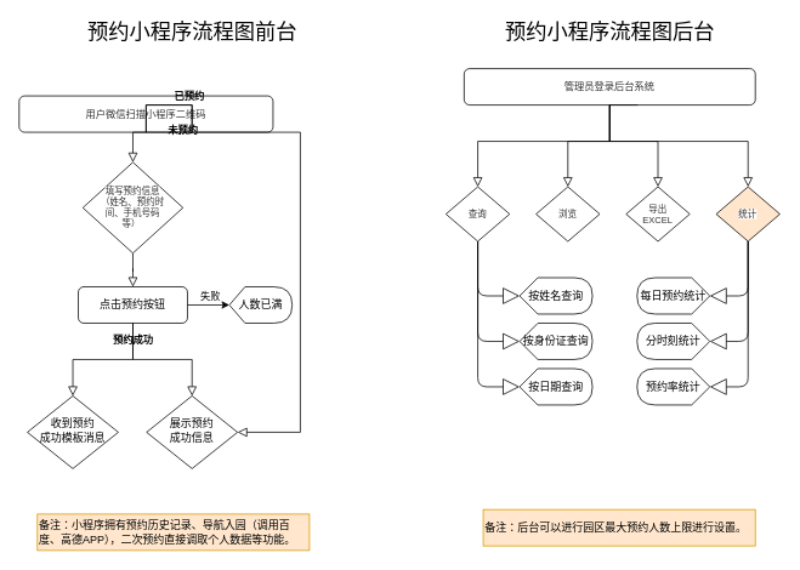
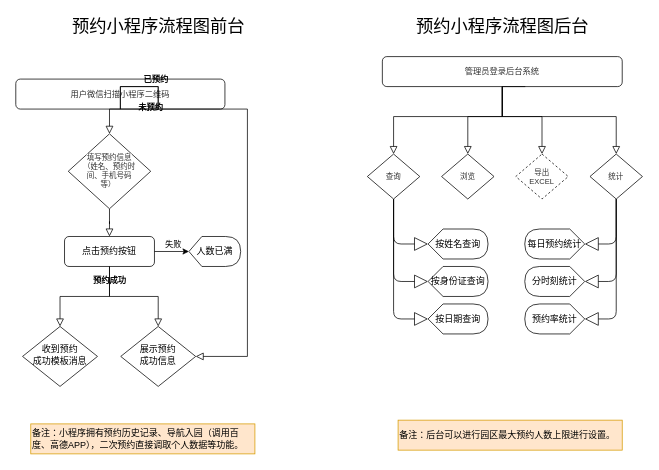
- <mxCell id="17" value="&lt;font color=&quot;#333333&quot;&gt;&lt;span style=&quot;background-color: rgb(255 , 255 , 255)&quot;&gt;导出EXCEL&lt;/span&gt;&lt;/font&gt;" style="rhombus;whiteSpace=wrap;html=1;shadow=0;fontFamily=Helvetica;fontSize=10;align=center;strokeWidth=1;spacing=10;spacingTop=10;spacingLeft=10;spacingBottom=10;spacingRight=10;" parent="1" vertex="1"><mxGeometry x="687" y="205" width="70" height="60" as="geometry" /></mxCell>
+ <mxCell id="17" value="&lt;font color=&quot;#333333&quot;&gt;&lt;span style=&quot;background-color: rgb(255 , 255 , 255)&quot;&gt;导出EXCEL&lt;/span&gt;&lt;/font&gt;" style="rhombus;whiteSpace=wrap;html=1;shadow=0;fontFamily=Helvetica;fontSize=10;align=center;strokeWidth=1;spacing=10;spacingTop=10;spacingLeft=10;spacingBottom=10;spacingRight=10;dashed=1;" parent="1" vertex="1"><mxGeometry x="687" y="205" width="70" height="60" as="geometry" /></mxCell>
- <mxCell id="30" value="&lt;font color=&quot;#333333&quot;&gt;&lt;span style=&quot;background-color: rgb(255 , 255 , 255)&quot;&gt;统计&lt;/span&gt;&lt;/font&gt;" style="rhombus;whiteSpace=wrap;html=1;shadow=0;fontFamily=Helvetica;fontSize=10;align=center;strokeWidth=1;spacing=10;spacingTop=10;spacingLeft=10;spacingBottom=10;spacingRight=10;fillColor=#ffe6cc;" vertex="1" parent="1"><mxGeometry x="786" y="205" width="70" height="60" as="geometry" /></mxCell>
+ <mxCell id="30" value="&lt;font color=&quot;#333333&quot;&gt;&lt;span style=&quot;background-color: rgb(255 , 255 , 255)&quot;&gt;统计&lt;/span&gt;&lt;/font&gt;" style="rhombus;whiteSpace=wrap;html=1;shadow=0;fontFamily=Helvetica;fontSize=10;align=center;strokeWidth=1;spacing=10;spacingTop=10;spacingLeft=10;spacingBottom=10;spacingRight=10;" vertex="1" parent="1"><mxGeometry x="786" y="205" width="70" height="60" as="geometry" /></mxCell>
